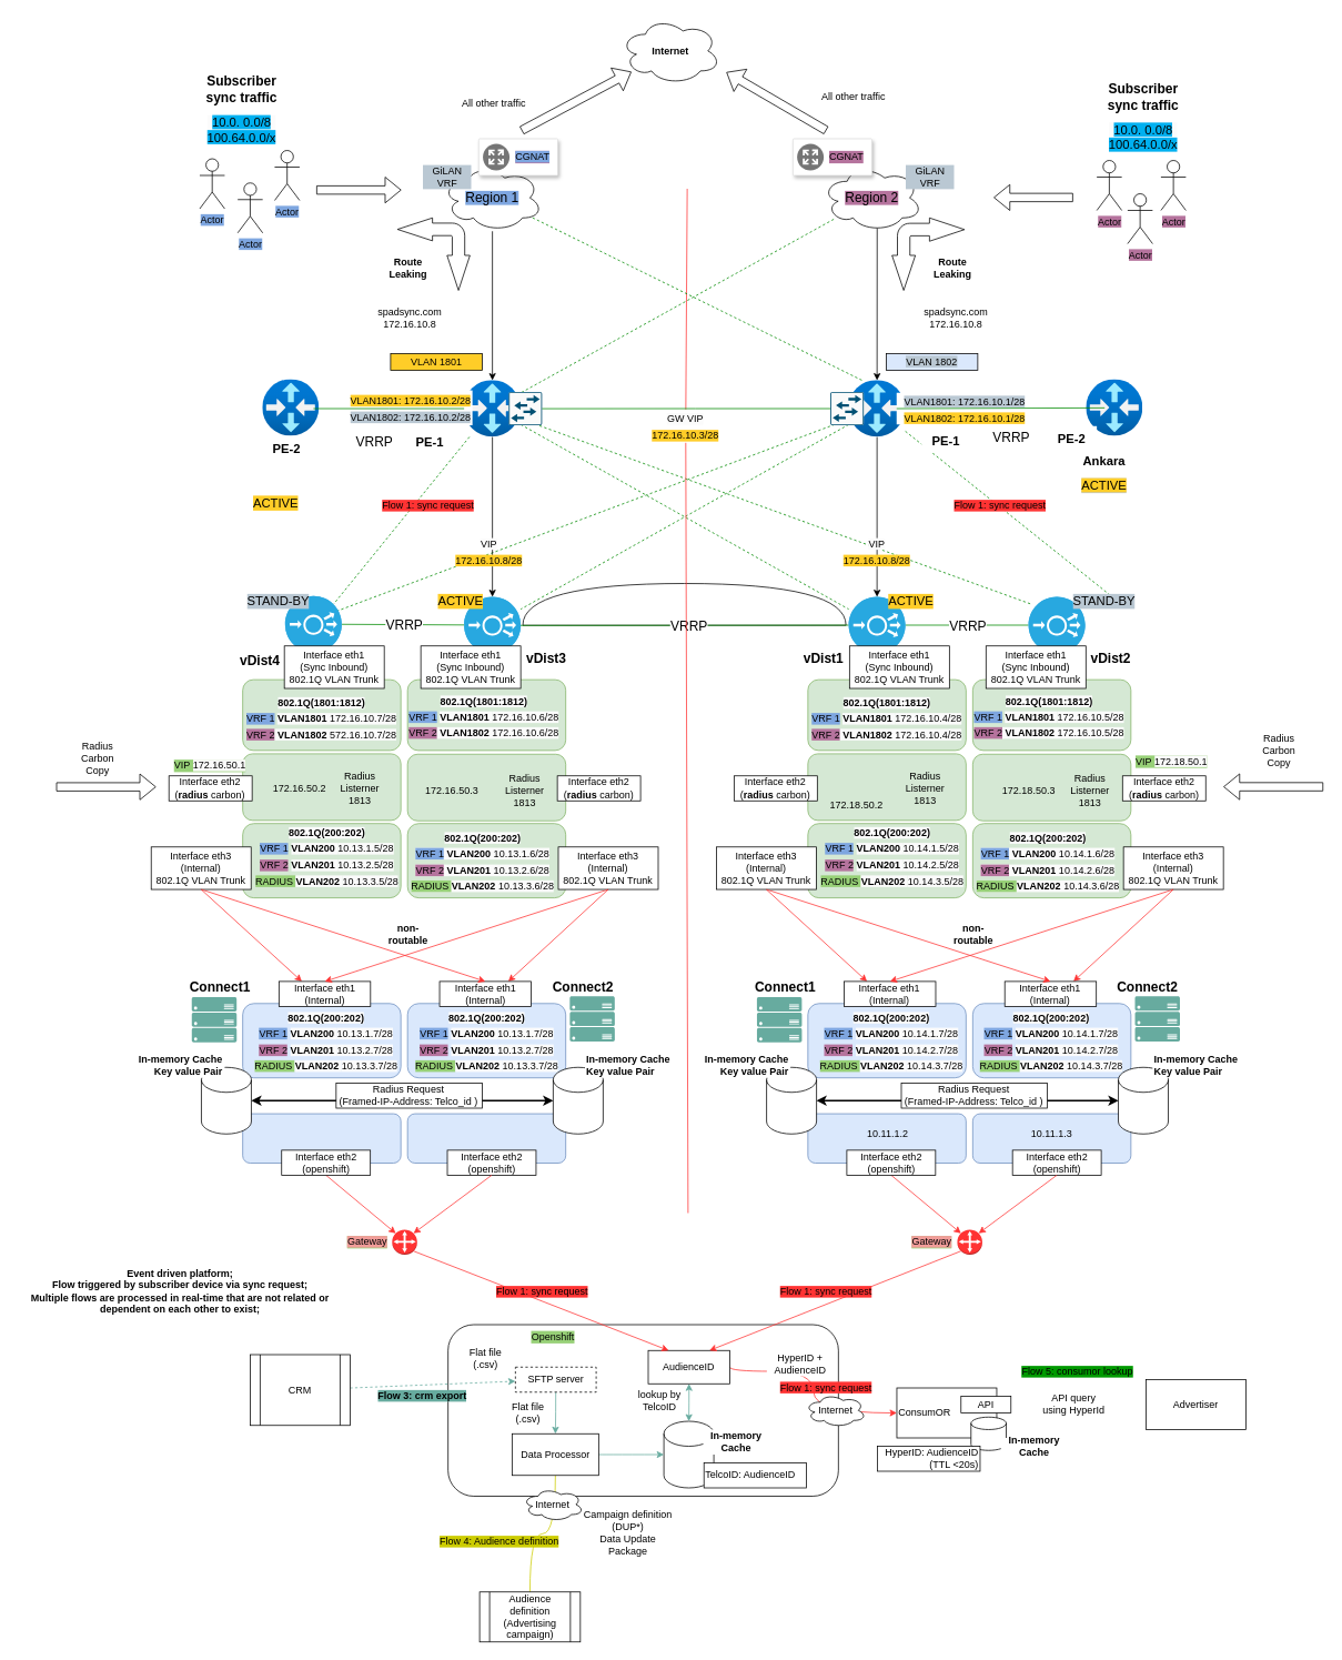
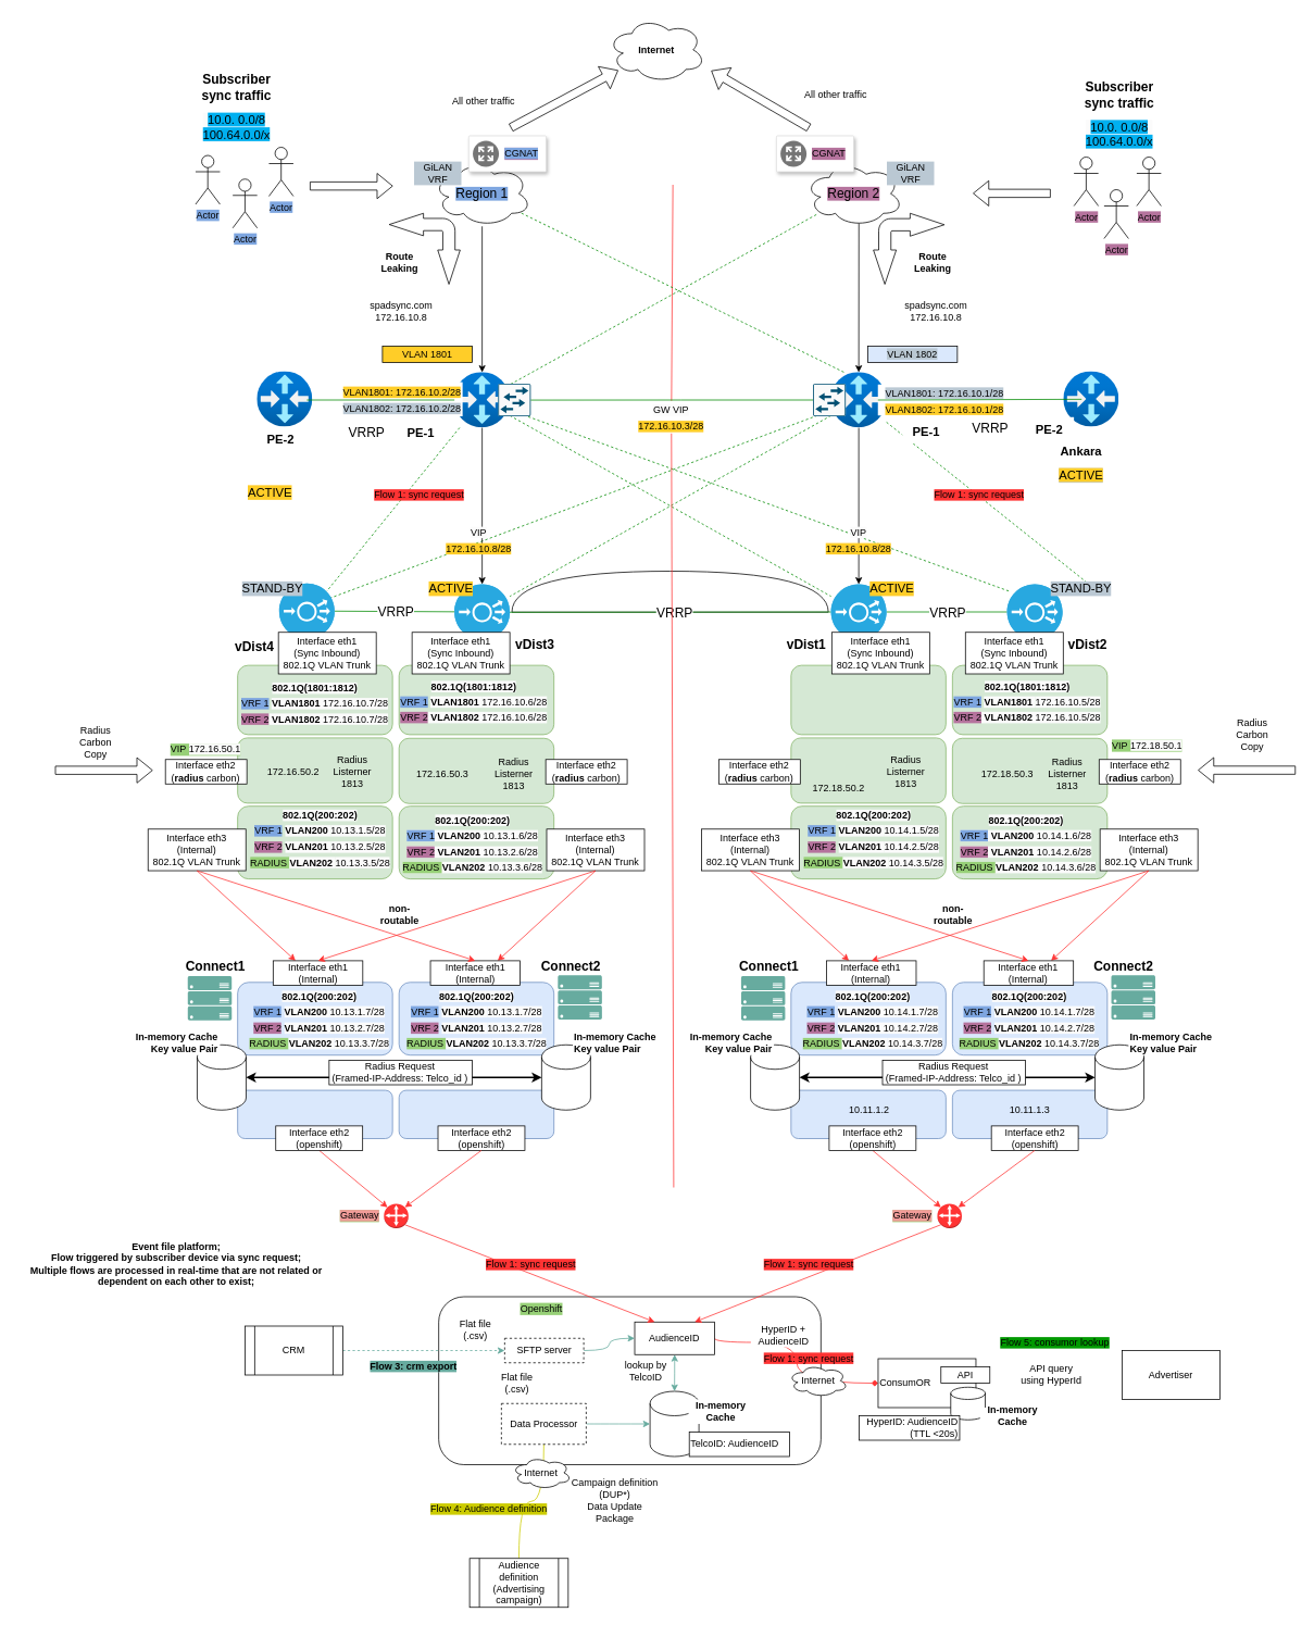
- <mxCell id="42" value="&lt;span style=&quot;color: rgb(0, 0, 0); font-family: Helvetica; font-size: 12px; font-style: normal; font-variant-ligatures: normal; font-variant-caps: normal; letter-spacing: normal; orphans: 2; text-indent: 0px; text-transform: none; widows: 2; word-spacing: 0px; -webkit-text-stroke-width: 0px; text-decoration-thickness: initial; text-decoration-style: initial; text-decoration-color: initial; float: none; display: inline !important;&quot;&gt;&lt;b style=&quot;background-color: rgb(251, 251, 251);&quot;&gt;802.1Q(1801:1812)&lt;/b&gt;&lt;br&gt;&lt;span style=&quot;background-color: rgb(126, 166, 224);&quot;&gt;VRF 1&lt;/span&gt;&lt;/span&gt;&lt;span style=&quot;color: rgb(0, 0, 0); font-family: Helvetica; font-size: 12px; font-style: normal; font-variant-ligatures: normal; font-variant-caps: normal; letter-spacing: normal; orphans: 2; text-indent: 0px; text-transform: none; widows: 2; word-spacing: 0px; -webkit-text-stroke-width: 0px; text-decoration-thickness: initial; text-decoration-style: initial; text-decoration-color: initial; float: none; display: inline !important;&quot;&gt; &lt;b style=&quot;background-color: rgb(251, 251, 251);&quot;&gt;VLAN1801 &lt;/b&gt;&lt;span style=&quot;background-color: rgb(251, 251, 251);&quot;&gt;172.16.10.7/28&lt;/span&gt;&lt;br&gt;&lt;span style=&quot;background-color: rgb(181, 115, 157);&quot;&gt;VRF 2&lt;/span&gt;&lt;/span&gt;&lt;span style=&quot;color: rgb(0, 0, 0); font-family: Helvetica; font-size: 12px; font-style: normal; font-variant-ligatures: normal; font-variant-caps: normal; letter-spacing: normal; orphans: 2; text-indent: 0px; text-transform: none; widows: 2; word-spacing: 0px; -webkit-text-stroke-width: 0px; background-color: rgb(251, 251, 251); text-decoration-thickness: initial; text-decoration-style: initial; text-decoration-color: initial; float: none; display: inline !important;&quot;&gt; &lt;b&gt;VLAN1802 &lt;/b&gt;572.16.10.7/28&lt;br&gt;&lt;/span&gt;" style="text;whiteSpace=wrap;html=1;fontSize=16;fontColor=#000000;align=center;verticalAlign=middle;" parent="1" vertex="1"><mxGeometry x="291.06" y="828.01" width="190" height="65" as="geometry" /></mxCell>
+ <mxCell id="42" value="&lt;span style=&quot;color: rgb(0, 0, 0); font-family: Helvetica; font-size: 12px; font-style: normal; font-variant-ligatures: normal; font-variant-caps: normal; letter-spacing: normal; orphans: 2; text-indent: 0px; text-transform: none; widows: 2; word-spacing: 0px; -webkit-text-stroke-width: 0px; text-decoration-thickness: initial; text-decoration-style: initial; text-decoration-color: initial; float: none; display: inline !important;&quot;&gt;&lt;b style=&quot;background-color: rgb(251, 251, 251);&quot;&gt;802.1Q(1801:1812)&lt;/b&gt;&lt;br&gt;&lt;span style=&quot;background-color: rgb(126, 166, 224);&quot;&gt;VRF 1&lt;/span&gt;&lt;/span&gt;&lt;span style=&quot;color: rgb(0, 0, 0); font-family: Helvetica; font-size: 12px; font-style: normal; font-variant-ligatures: normal; font-variant-caps: normal; letter-spacing: normal; orphans: 2; text-indent: 0px; text-transform: none; widows: 2; word-spacing: 0px; -webkit-text-stroke-width: 0px; text-decoration-thickness: initial; text-decoration-style: initial; text-decoration-color: initial; float: none; display: inline !important;&quot;&gt; &lt;b style=&quot;background-color: rgb(251, 251, 251);&quot;&gt;VLAN1801 &lt;/b&gt;&lt;span style=&quot;background-color: rgb(251, 251, 251);&quot;&gt;172.16.10.7/28&lt;/span&gt;&lt;br&gt;&lt;span style=&quot;background-color: rgb(181, 115, 157);&quot;&gt;VRF 2&lt;/span&gt;&lt;/span&gt;&lt;span style=&quot;color: rgb(0, 0, 0); font-family: Helvetica; font-size: 12px; font-style: normal; font-variant-ligatures: normal; font-variant-caps: normal; letter-spacing: normal; orphans: 2; text-indent: 0px; text-transform: none; widows: 2; word-spacing: 0px; -webkit-text-stroke-width: 0px; background-color: rgb(251, 251, 251); text-decoration-thickness: initial; text-decoration-style: initial; text-decoration-color: initial; float: none; display: inline !important;&quot;&gt; &lt;b&gt;VLAN1802 &lt;/b&gt;172.16.10.7/28&lt;br&gt;&lt;/span&gt;" style="text;whiteSpace=wrap;html=1;fontSize=16;fontColor=#000000;align=center;verticalAlign=middle;" parent="1" vertex="1"><mxGeometry x="291.06" y="828.01" width="190" height="65" as="geometry" /></mxCell>
- <mxCell id="175" value="&lt;span style=&quot;color: rgb(0, 0, 0); font-family: Helvetica; font-size: 12px; font-style: normal; font-variant-ligatures: normal; font-variant-caps: normal; letter-spacing: normal; orphans: 2; text-indent: 0px; text-transform: none; widows: 2; word-spacing: 0px; -webkit-text-stroke-width: 0px; text-decoration-thickness: initial; text-decoration-style: initial; text-decoration-color: initial; float: none; display: inline !important;&quot;&gt;&lt;b style=&quot;background-color: rgb(251, 251, 251);&quot;&gt;802.1Q(1801:1812)&lt;/b&gt;&lt;br&gt;&lt;span style=&quot;background-color: rgb(126, 166, 224);&quot;&gt;VRF 1&lt;/span&gt;&lt;/span&gt;&lt;span style=&quot;color: rgb(0, 0, 0); font-family: Helvetica; font-size: 12px; font-style: normal; font-variant-ligatures: normal; font-variant-caps: normal; letter-spacing: normal; orphans: 2; text-indent: 0px; text-transform: none; widows: 2; word-spacing: 0px; -webkit-text-stroke-width: 0px; text-decoration-thickness: initial; text-decoration-style: initial; text-decoration-color: initial; float: none; display: inline !important;&quot;&gt; &lt;b style=&quot;background-color: rgb(251, 251, 251);&quot;&gt;VLAN1801 &lt;/b&gt;&lt;span style=&quot;background-color: rgb(251, 251, 251);&quot;&gt;172.16.10.4/28&lt;/span&gt;&lt;br&gt;&lt;span style=&quot;background-color: rgb(181, 115, 157);&quot;&gt;VRF 2&lt;/span&gt;&lt;/span&gt;&lt;span style=&quot;color: rgb(0, 0, 0); font-family: Helvetica; font-size: 12px; font-style: normal; font-variant-ligatures: normal; font-variant-caps: normal; letter-spacing: normal; orphans: 2; text-indent: 0px; text-transform: none; widows: 2; word-spacing: 0px; -webkit-text-stroke-width: 0px; background-color: rgb(251, 251, 251); text-decoration-thickness: initial; text-decoration-style: initial; text-decoration-color: initial; float: none; display: inline !important;&quot;&gt; &lt;b&gt;VLAN1802 &lt;/b&gt;172.16.10.4/28&lt;br&gt;&lt;/span&gt;" style="text;whiteSpace=wrap;html=1;fontSize=16;fontColor=#000000;align=center;verticalAlign=middle;" parent="1" vertex="1"><mxGeometry x="969.94" y="828.01" width="190" height="65" as="geometry" /></mxCell>
- <mxCell id="134" value="Event driven platform;&lt;br&gt;Flow triggered by subscriber device via sync request;&lt;br&gt;Multiple flows are processed in real-time that are not related or dependent on each other to exist;" style="text;html=1;strokeColor=none;fillColor=none;align=center;verticalAlign=middle;whiteSpace=wrap;rounded=0;labelBackgroundColor=none;fontColor=#000000;fontStyle=1" parent="1" vertex="1"><mxGeometry x="20.58" y="1510" width="390" height="80" as="geometry" /></mxCell>
+ <mxCell id="134" value="Event file platform;&lt;br&gt;Flow triggered by subscriber device via sync request;&lt;br&gt;Multiple flows are processed in real-time that are not related or dependent on each other to exist;" style="text;html=1;strokeColor=none;fillColor=none;align=center;verticalAlign=middle;whiteSpace=wrap;rounded=0;labelBackgroundColor=none;fontColor=#000000;fontStyle=1" parent="1" vertex="1"><mxGeometry x="20.58" y="1510" width="390" height="80" as="geometry" /></mxCell>
- <mxCell id="106" value="CRM" style="shape=process;whiteSpace=wrap;html=1;backgroundOutline=1;labelBackgroundColor=none;strokeColor=default;fillColor=default;" parent="1" vertex="1"><mxGeometry x="300.06" y="1626" width="120" height="85" as="geometry" /></mxCell>
+ <mxCell id="106" value="CRM" style="shape=process;whiteSpace=wrap;html=1;backgroundOutline=1;labelBackgroundColor=none;strokeColor=default;fillColor=default;" parent="1" vertex="1"><mxGeometry x="300.06" y="1626" width="120" height="60" as="geometry" /></mxCell>
- <mxCell id="117" style="edgeStyle=orthogonalEdgeStyle;curved=1;rounded=0;orthogonalLoop=1;jettySize=auto;html=1;entryX=0.5;entryY=0;entryDx=0;entryDy=0;startArrow=none;startFill=0;strokeColor=#67AB9F;" parent="1" source="118" target="121" edge="1"><mxGeometry relative="1" as="geometry" /></mxCell>
+ <mxCell id="117" style="edgeStyle=orthogonalEdgeStyle;curved=1;rounded=0;orthogonalLoop=1;jettySize=auto;html=1;startArrow=none;startFill=0;strokeColor=#67AB9F;" parent="1" source="118" target="113" edge="1"><mxGeometry relative="1" as="geometry" /></mxCell>
- <mxCell id="86" style="edgeStyle=orthogonalEdgeStyle;rounded=0;orthogonalLoop=1;jettySize=auto;html=1;entryX=0;entryY=0.5;entryDx=0;entryDy=0;startArrow=none;startFill=0;curved=1;strokeColor=#FF3333;exitX=1;exitY=0.5;exitDx=0;exitDy=0;" parent="1" source="113" target="107" edge="1"><mxGeometry relative="1" as="geometry"><Array as="points"><mxPoint x="876" y="1646" /><mxPoint x="977" y="1646" /><mxPoint x="977" y="1696" /></Array></mxGeometry></mxCell>
+ <mxCell id="86" style="edgeStyle=orthogonalEdgeStyle;rounded=0;orthogonalLoop=1;jettySize=auto;html=1;entryX=0;entryY=0.5;entryDx=0;entryDy=0;startArrow=none;startFill=0;curved=1;strokeColor=#FF3333;exitX=1;exitY=0.5;exitDx=0;exitDy=0;endArrow=diamond;" parent="1" source="113" target="107" edge="1"><mxGeometry relative="1" as="geometry"><Array as="points"><mxPoint x="876" y="1646" /><mxPoint x="977" y="1646" /><mxPoint x="977" y="1696" /></Array></mxGeometry></mxCell>
- <mxCell id="121" value="Data Processor" style="rounded=0;whiteSpace=wrap;html=1;labelBackgroundColor=none;strokeColor=default;fillColor=default;" parent="1" vertex="1"><mxGeometry x="614.63" y="1721" width="104" height="50" as="geometry" /></mxCell>
+ <mxCell id="121" value="Data Processor" style="rounded=0;whiteSpace=wrap;html=1;labelBackgroundColor=none;strokeColor=default;fillColor=default;dashed=1;" parent="1" vertex="1"><mxGeometry x="614.63" y="1721" width="104" height="50" as="geometry" /></mxCell>
